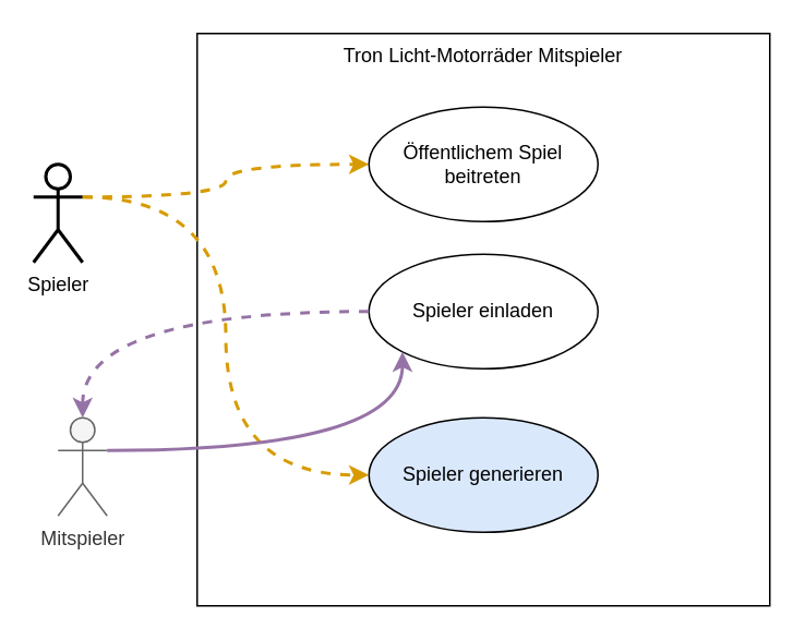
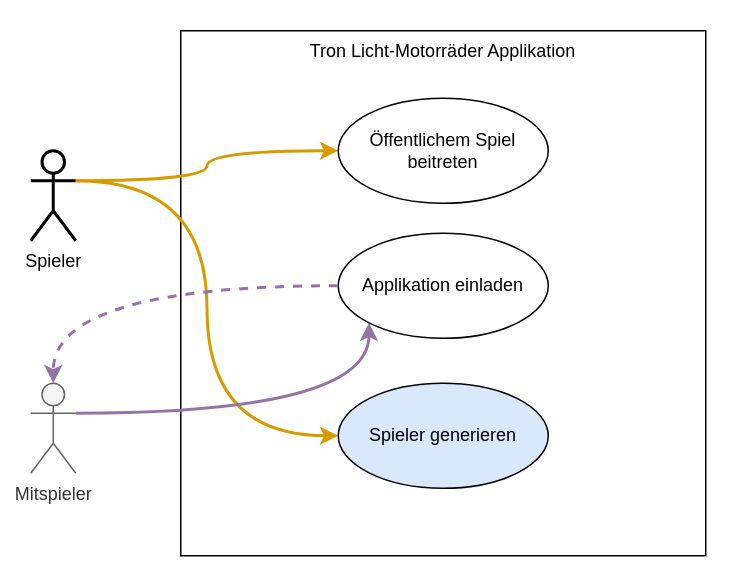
- <mxCell id="2" value="Tron Licht-Motorräder Mitspieler" style="whiteSpace=wrap;html=1;aspect=fixed;verticalAlign=top;" vertex="1" parent="1"><mxGeometry x="120" y="20" width="350" height="350" as="geometry" /></mxCell>
+ <mxCell id="2" value="Tron Licht-Motorräder Applikation" style="whiteSpace=wrap;html=1;aspect=fixed;verticalAlign=top;" vertex="1" parent="1"><mxGeometry x="120" y="20" width="350" height="350" as="geometry" /></mxCell>
- <mxCell id="3" style="edgeStyle=orthogonalEdgeStyle;rounded=0;orthogonalLoop=1;jettySize=auto;html=1;curved=1;exitX=1;exitY=0.333;exitDx=0;exitDy=0;exitPerimeter=0;fillColor=#ffe6cc;strokeColor=#d79b00;strokeWidth=2;dashed=1;" edge="1" parent="1" source="4" target="5"><mxGeometry relative="1" as="geometry"><mxPoint x="50" y="90" as="sourcePoint" /></mxGeometry></mxCell>
+ <mxCell id="3" style="edgeStyle=orthogonalEdgeStyle;rounded=0;orthogonalLoop=1;jettySize=auto;html=1;curved=1;exitX=1;exitY=0.333;exitDx=0;exitDy=0;exitPerimeter=0;fillColor=#ffe6cc;strokeColor=#d79b00;strokeWidth=2;" edge="1" parent="1" source="4" target="5"><mxGeometry relative="1" as="geometry"><mxPoint x="50" y="90" as="sourcePoint" /></mxGeometry></mxCell>
- <mxCell id="6" value="Spieler einladen" style="ellipse;whiteSpace=wrap;html=1;" vertex="1" parent="1"><mxGeometry x="225" y="155" width="140" height="70" as="geometry" /></mxCell>
+ <mxCell id="6" value="Applikation einladen" style="ellipse;whiteSpace=wrap;html=1;" vertex="1" parent="1"><mxGeometry x="225" y="155" width="140" height="70" as="geometry" /></mxCell>
- <mxCell id="9" style="edgeStyle=orthogonalEdgeStyle;rounded=0;orthogonalLoop=1;jettySize=auto;html=1;entryX=0;entryY=0.5;entryDx=0;entryDy=0;elbow=vertical;curved=1;exitX=1;exitY=0.333;exitDx=0;exitDy=0;exitPerimeter=0;fillColor=#ffe6cc;strokeColor=#d79b00;strokeWidth=2;dashed=1;" edge="1" parent="1" source="4" target="7"><mxGeometry relative="1" as="geometry"><mxPoint x="60" y="90" as="sourcePoint" /><mxPoint x="235" y="200" as="targetPoint" /></mxGeometry></mxCell>
+ <mxCell id="9" style="edgeStyle=orthogonalEdgeStyle;rounded=0;orthogonalLoop=1;jettySize=auto;html=1;entryX=0;entryY=0.5;entryDx=0;entryDy=0;elbow=vertical;curved=1;exitX=1;exitY=0.333;exitDx=0;exitDy=0;exitPerimeter=0;fillColor=#ffe6cc;strokeColor=#d79b00;strokeWidth=2;" edge="1" parent="1" source="4" target="7"><mxGeometry relative="1" as="geometry"><mxPoint x="60" y="90" as="sourcePoint" /><mxPoint x="235" y="200" as="targetPoint" /></mxGeometry></mxCell>
- <mxCell id="8" value="Mitspieler" style="shape=umlActor;verticalLabelPosition=bottom;labelBackgroundColor=#ffffff;verticalAlign=top;html=1;outlineConnect=0;fillColor=#f5f5f5;strokeColor=#666666;fontColor=#333333;" vertex="1" parent="1"><mxGeometry x="35" y="255" width="30" height="60" as="geometry" /></mxCell>
+ <mxCell id="8" value="Mitspieler" style="shape=umlActor;verticalLabelPosition=bottom;labelBackgroundColor=#ffffff;verticalAlign=top;html=1;outlineConnect=0;fillColor=#f5f5f5;strokeColor=#666666;fontColor=#333333;" vertex="1" parent="1"><mxGeometry x="20" y="255" width="30" height="60" as="geometry" /></mxCell>
